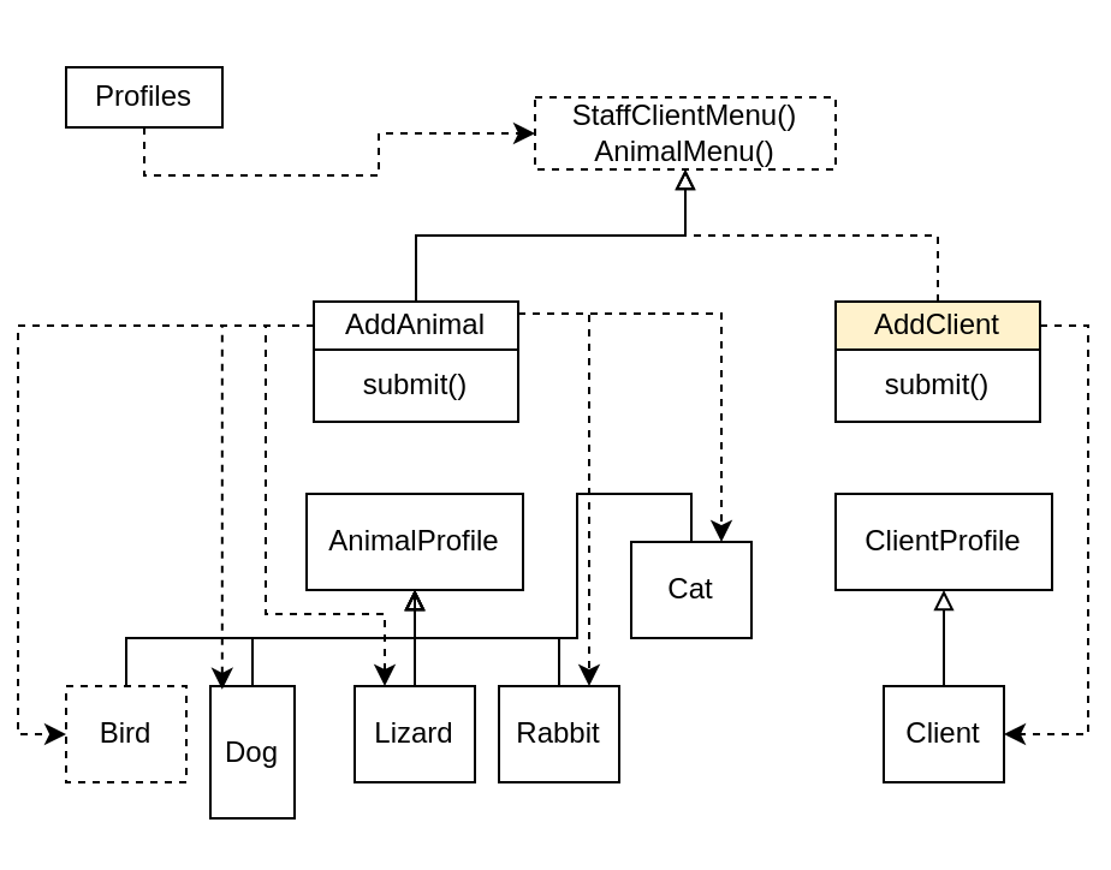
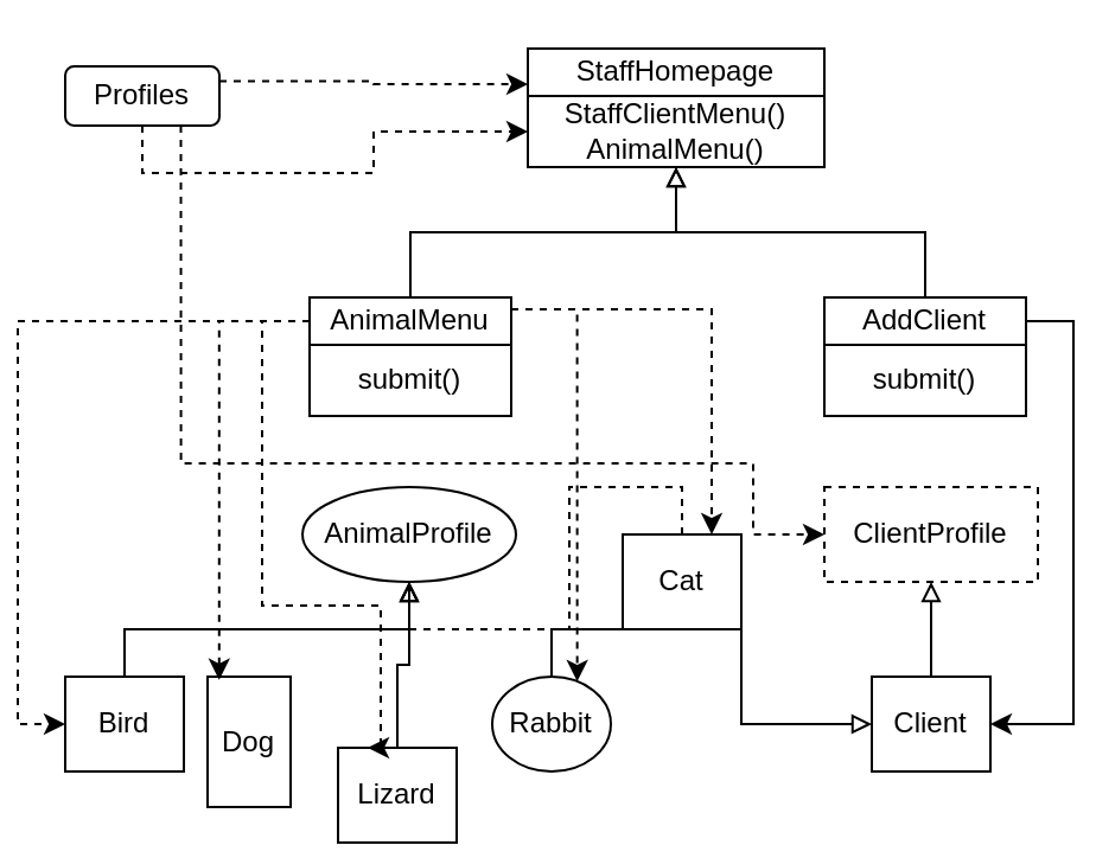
+ <mxCell id="23" value="StaffHomepage" style="rounded=0;whiteSpace=wrap;html=1;" vertex="1" parent="22"><mxGeometry width="125.0" height="20" as="geometry" /></mxCell>
+ <mxCell id="27" style="edgeStyle=orthogonalEdgeStyle;rounded=0;orthogonalLoop=1;jettySize=auto;html=1;exitX=1;exitY=0.25;exitDx=0;exitDy=0;entryX=0;entryY=0.75;entryDx=0;entryDy=0;dashed=1;endArrow=classic;endFill=1;" edge="1" parent="1" source="28" target="23"><mxGeometry relative="1" as="geometry" /></mxCell>
- <mxCell id="28" value="Profiles" style="rounded=0;whiteSpace=wrap;html=1;" vertex="1" parent="1"><mxGeometry x="20" y="27.5" width="65" height="25" as="geometry" /></mxCell>
+ <mxCell id="28" value="Profiles" style="whiteSpace=wrap;html=1;rounded=1;" vertex="1" parent="1"><mxGeometry x="20" y="27.5" width="65" height="25" as="geometry" /></mxCell>
- <mxCell id="24" value="StaffClientMenu()&lt;br&gt;AnimalMenu()&lt;br&gt;" style="rounded=0;whiteSpace=wrap;html=1;dashed=1;" vertex="1" parent="22"><mxGeometry y="20" width="125.0" height="30" as="geometry" /></mxCell>
+ <mxCell id="24" value="StaffClientMenu()&lt;br&gt;AnimalMenu()&lt;br&gt;" style="rounded=0;whiteSpace=wrap;html=1;" vertex="1" parent="22"><mxGeometry y="20" width="125.0" height="30" as="geometry" /></mxCell>
- <mxCell id="36" style="edgeStyle=orthogonalEdgeStyle;rounded=0;orthogonalLoop=1;jettySize=auto;html=1;exitX=0.5;exitY=0;exitDx=0;exitDy=0;endArrow=block;endFill=0;entryX=0.5;entryY=1;entryDx=0;entryDy=0;dashed=1;" edge="1" parent="1" source="20" target="24"><mxGeometry relative="1" as="geometry"><mxPoint x="330" y="95" as="targetPoint" /></mxGeometry></mxCell>
+ <mxCell id="36" style="edgeStyle=orthogonalEdgeStyle;rounded=0;orthogonalLoop=1;jettySize=auto;html=1;exitX=0.5;exitY=0;exitDx=0;exitDy=0;endArrow=block;endFill=0;entryX=0.5;entryY=1;entryDx=0;entryDy=0;" edge="1" parent="1" source="20" target="24"><mxGeometry relative="1" as="geometry"><mxPoint x="330" y="95" as="targetPoint" /></mxGeometry></mxCell>
- <mxCell id="17" value="AddAnimal" style="rounded=0;whiteSpace=wrap;html=1;" vertex="1" parent="16"><mxGeometry width="85" height="20" as="geometry" /></mxCell>
+ <mxCell id="17" value="AnimalMenu" style="rounded=0;whiteSpace=wrap;html=1;" vertex="1" parent="16"><mxGeometry width="85" height="20" as="geometry" /></mxCell>
- <mxCell id="20" value="AddClient" style="rounded=0;whiteSpace=wrap;html=1;fillColor=#fff2cc;" vertex="1" parent="19"><mxGeometry width="85" height="20" as="geometry" /></mxCell>
+ <mxCell id="20" value="AddClient" style="rounded=0;whiteSpace=wrap;html=1;" vertex="1" parent="19"><mxGeometry width="85" height="20" as="geometry" /></mxCell>
+ <mxCell id="26" style="edgeStyle=orthogonalEdgeStyle;rounded=0;orthogonalLoop=1;jettySize=auto;html=1;exitX=0.75;exitY=1;exitDx=0;exitDy=0;entryX=0;entryY=0.5;entryDx=0;entryDy=0;dashed=1;endArrow=classic;endFill=1;" edge="1" parent="1" source="28" target="11"><mxGeometry relative="1" as="geometry"><Array as="points"><mxPoint x="69" y="195" /><mxPoint x="310" y="195" /><mxPoint x="310" y="225" /></Array></mxGeometry></mxCell>
- <mxCell id="10" value="AnimalProfile" style="rounded=0;whiteSpace=wrap;html=1;" vertex="1" parent="1"><mxGeometry x="120" y="205" width="90" height="40" as="geometry" /></mxCell>
+ <mxCell id="10" value="AnimalProfile" style="ellipse;whiteSpace=wrap;html=1;" vertex="1" parent="1"><mxGeometry x="120" y="205" width="90" height="40" as="geometry" /></mxCell>
- <mxCell id="11" value="ClientProfile" style="rounded=0;whiteSpace=wrap;html=1;" vertex="1" parent="1"><mxGeometry x="340" y="205" width="90" height="40" as="geometry" /></mxCell>
+ <mxCell id="11" value="ClientProfile" style="rounded=0;whiteSpace=wrap;html=1;dashed=1;" vertex="1" parent="1"><mxGeometry x="340" y="205" width="90" height="40" as="geometry" /></mxCell>
- <mxCell id="30" style="edgeStyle=orthogonalEdgeStyle;rounded=0;orthogonalLoop=1;jettySize=auto;html=1;exitX=1;exitY=0.5;exitDx=0;exitDy=0;entryX=1;entryY=0.5;entryDx=0;entryDy=0;dashed=1;endArrow=classic;endFill=1;" edge="1" parent="1" source="20" target="13"><mxGeometry relative="1" as="geometry" /></mxCell>
+ <mxCell id="30" style="edgeStyle=orthogonalEdgeStyle;rounded=0;orthogonalLoop=1;jettySize=auto;html=1;exitX=1;exitY=0.5;exitDx=0;exitDy=0;entryX=1;entryY=0.5;entryDx=0;entryDy=0;dashed=0;endArrow=classic;endFill=1;" edge="1" parent="1" source="20" target="13"><mxGeometry relative="1" as="geometry" /></mxCell>
- <mxCell id="8" style="edgeStyle=orthogonalEdgeStyle;rounded=0;orthogonalLoop=1;jettySize=auto;html=1;exitX=0.5;exitY=0;exitDx=0;exitDy=0;entryX=0.5;entryY=1;entryDx=0;entryDy=0;endArrow=block;endFill=0;" edge="1" parent="1" source="9" target="10"><mxGeometry relative="1" as="geometry" /></mxCell>
+ <mxCell id="8" style="edgeStyle=orthogonalEdgeStyle;rounded=0;orthogonalLoop=1;jettySize=auto;html=1;exitX=0.5;exitY=0;exitDx=0;exitDy=0;entryX=0.5;entryY=1;entryDx=0;entryDy=0;endArrow=block;endFill=0;dashed=1;" edge="1" parent="1" source="9" target="10"><mxGeometry relative="1" as="geometry" /></mxCell>
- <mxCell id="6" style="edgeStyle=orthogonalEdgeStyle;rounded=0;orthogonalLoop=1;jettySize=auto;html=1;exitX=0.5;exitY=0;exitDx=0;exitDy=0;endArrow=block;endFill=0;" edge="1" parent="1" source="7" target="10"><mxGeometry relative="1" as="geometry" /></mxCell>
- <mxCell id="4" style="edgeStyle=orthogonalEdgeStyle;rounded=0;orthogonalLoop=1;jettySize=auto;html=1;exitX=0.5;exitY=0;exitDx=0;exitDy=0;entryX=0.5;entryY=1;entryDx=0;entryDy=0;endArrow=block;endFill=0;" edge="1" parent="1" source="5" target="10"><mxGeometry relative="1" as="geometry" /></mxCell>
+ <mxCell id="4" style="edgeStyle=orthogonalEdgeStyle;rounded=0;orthogonalLoop=1;jettySize=auto;html=1;exitX=0.5;exitY=0;exitDx=0;exitDy=0;endArrow=block;endFill=0;" edge="1" parent="1" source="5" target="13"><mxGeometry relative="1" as="geometry" /></mxCell>
- <mxCell id="15" value="Bird" style="rounded=0;whiteSpace=wrap;html=1;dashed=1;" vertex="1" parent="1"><mxGeometry x="20" y="285" width="50" height="40" as="geometry" /></mxCell>
+ <mxCell id="15" value="Bird" style="rounded=0;whiteSpace=wrap;html=1;" vertex="1" parent="1"><mxGeometry x="20" y="285" width="50" height="40" as="geometry" /></mxCell>
- <mxCell id="3" value="Lizard" style="rounded=0;whiteSpace=wrap;html=1;" vertex="1" parent="1"><mxGeometry x="140" y="285" width="50" height="40" as="geometry" /></mxCell>
+ <mxCell id="3" value="Lizard" style="rounded=0;whiteSpace=wrap;html=1;" vertex="1" parent="1"><mxGeometry x="135" y="315" width="50" height="40" as="geometry" /></mxCell>
- <mxCell id="5" value="Rabbit" style="rounded=0;whiteSpace=wrap;html=1;" vertex="1" parent="1"><mxGeometry x="200" y="285" width="50" height="40" as="geometry" /></mxCell>
+ <mxCell id="5" value="Rabbit" style="ellipse;whiteSpace=wrap;html=1;" vertex="1" parent="1"><mxGeometry x="200" y="285" width="50" height="40" as="geometry" /></mxCell>
